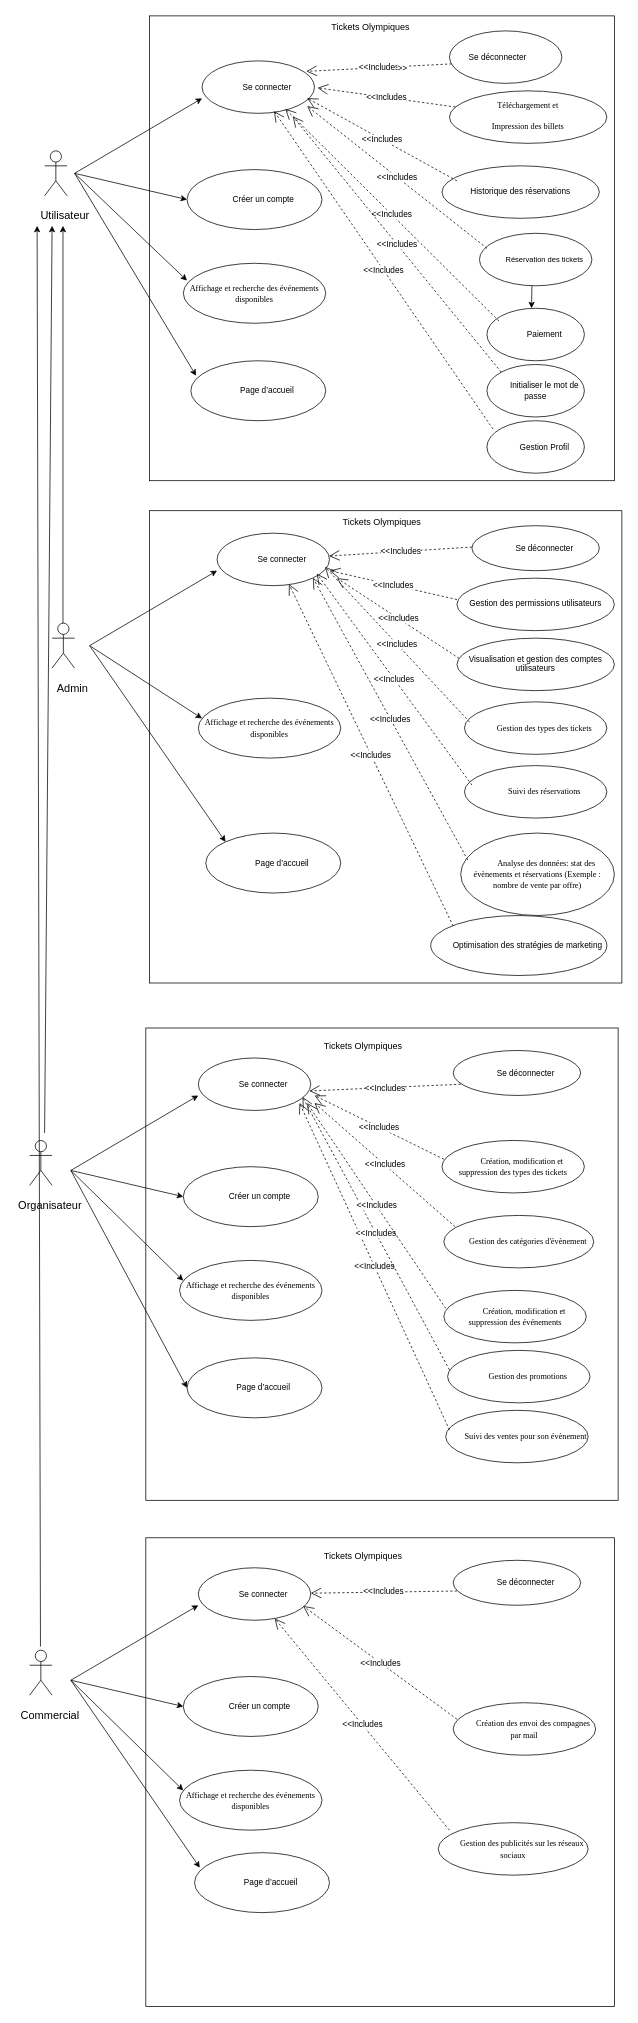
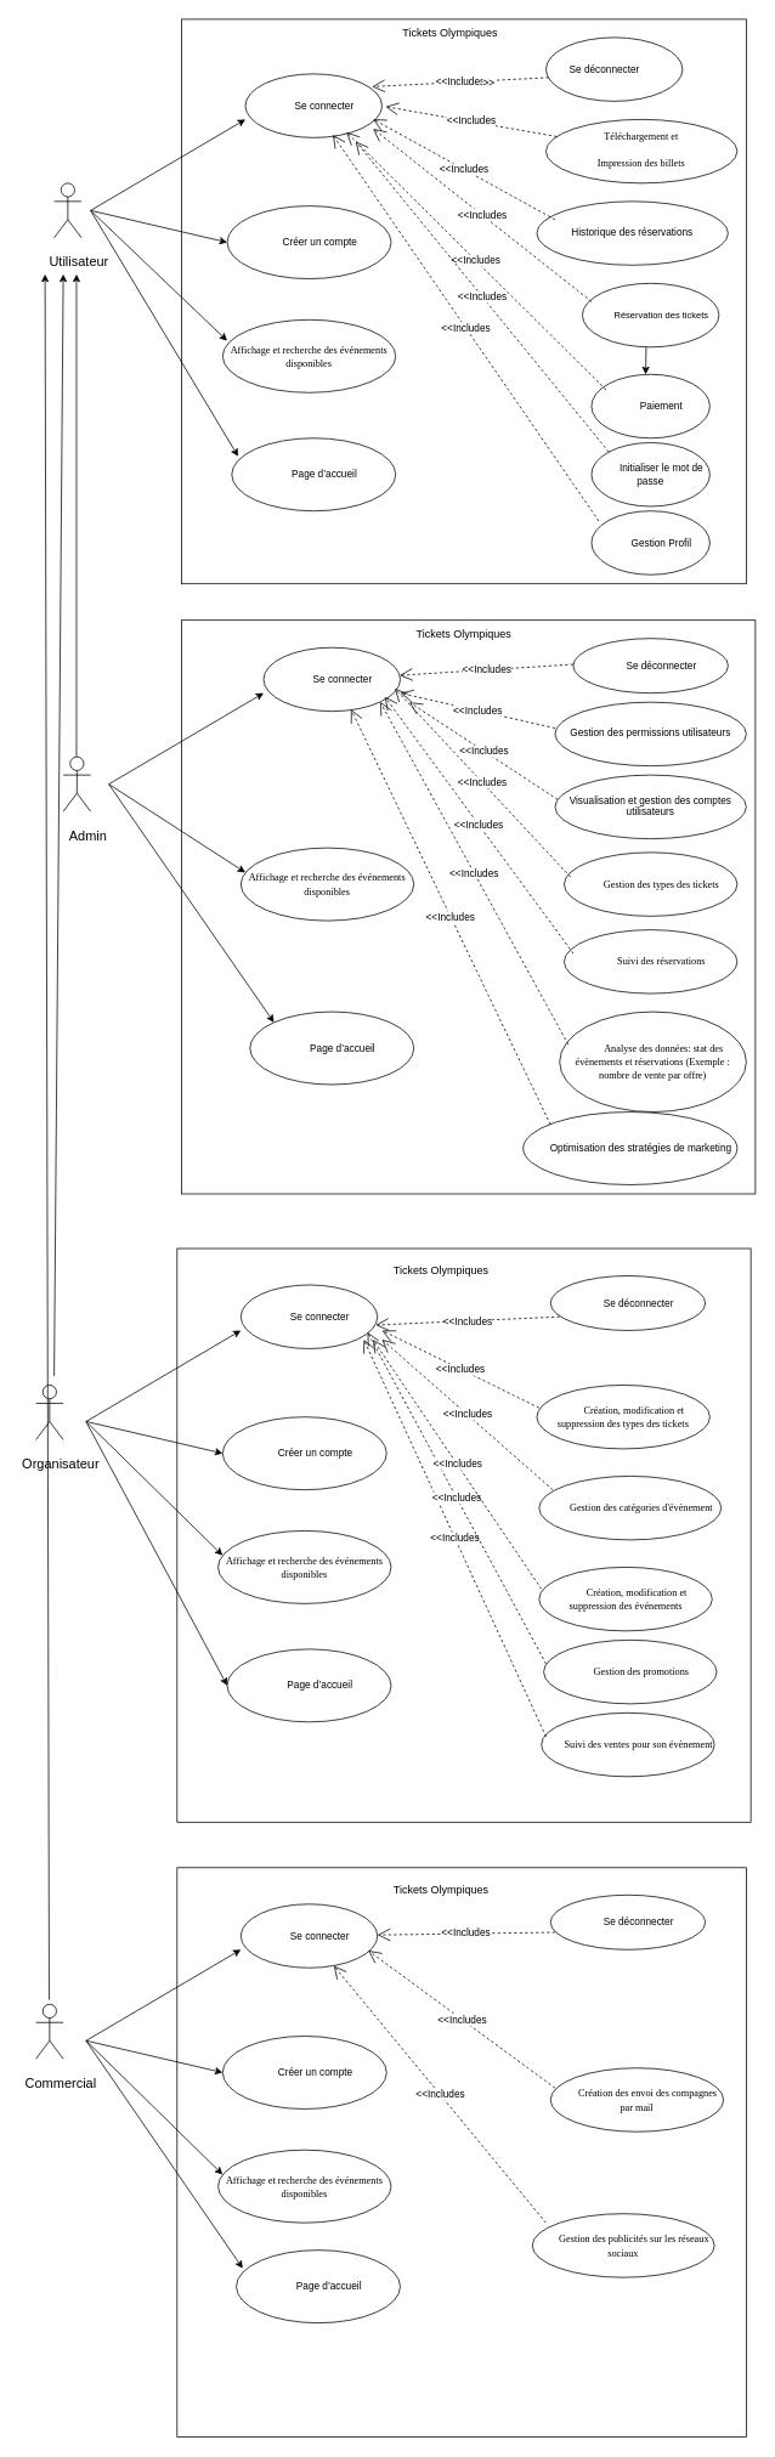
- <mxCell id="21" value="&lt;p style=&quot;margin-bottom: 10pt; line-height: 115%; font-size: 11px;&quot; class=&quot;MsoListParagraph&quot;&gt;&lt;span style=&quot;line-height: 115%; font-family: Calibri, &amp;quot;sans-serif&amp;quot;;&quot;&gt;&lt;font style=&quot;font-size: 11px;&quot;&gt;Téléchargement et&lt;/font&gt;&lt;/span&gt;&lt;/p&gt;&lt;p style=&quot;margin-bottom: 10pt; line-height: 115%; font-size: 11px;&quot; class=&quot;MsoListParagraph&quot;&gt;&lt;span style=&quot;line-height: 115%; font-family: Calibri, &amp;quot;sans-serif&amp;quot;;&quot;&gt;&lt;font style=&quot;font-size: 11px;&quot;&gt; Impression des billets&lt;/font&gt;&lt;/span&gt;&lt;span style=&quot;font-size: 11pt; line-height: 115%; font-family: Calibri, &amp;quot;sans-serif&amp;quot;;&quot;&gt; &lt;/span&gt;&lt;/p&gt;" style="ellipse;whiteSpace=wrap;html=1;align=center;" parent="1" vertex="1"><mxGeometry x="580" y="120" width="210" height="70" as="geometry" /></mxCell>
+ <mxCell id="21" value="&lt;p style=&quot;margin-bottom: 10pt; line-height: 115%; font-size: 11px;&quot; class=&quot;MsoListParagraph&quot;&gt;&lt;span style=&quot;line-height: 115%; font-family: Calibri, &amp;quot;sans-serif&amp;quot;;&quot;&gt;&lt;font style=&quot;font-size: 11px;&quot;&gt;Téléchargement et&lt;/font&gt;&lt;/span&gt;&lt;/p&gt;&lt;p style=&quot;margin-bottom: 10pt; line-height: 115%; font-size: 11px;&quot; class=&quot;MsoListParagraph&quot;&gt;&lt;span style=&quot;line-height: 115%; font-family: Calibri, &amp;quot;sans-serif&amp;quot;;&quot;&gt;&lt;font style=&quot;font-size: 11px;&quot;&gt; Impression des billets&lt;/font&gt;&lt;/span&gt;&lt;span style=&quot;font-size: 11pt; line-height: 115%; font-family: Calibri, &amp;quot;sans-serif&amp;quot;;&quot;&gt; &lt;/span&gt;&lt;/p&gt;" style="ellipse;whiteSpace=wrap;html=1;align=center;" parent="1" vertex="1"><mxGeometry x="580" y="130" width="210" height="70" as="geometry" /></mxCell>
